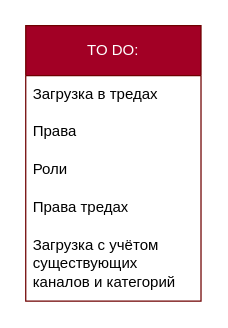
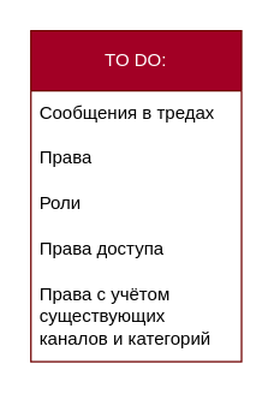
- <mxCell id="3" value="Загрузка в тредах" style="text;strokeColor=none;fillColor=none;align=left;verticalAlign=middle;spacingLeft=4;spacingRight=4;overflow=hidden;points=[[0,0.5],[1,0.5]];portConstraint=eastwest;rotatable=0;whiteSpace=wrap;html=1;" vertex="1" parent="2"><mxGeometry y="40" width="140" height="30" as="geometry" /></mxCell>
+ <mxCell id="3" value="Сообщения в тредах" style="text;strokeColor=none;fillColor=none;align=left;verticalAlign=middle;spacingLeft=4;spacingRight=4;overflow=hidden;points=[[0,0.5],[1,0.5]];portConstraint=eastwest;rotatable=0;whiteSpace=wrap;html=1;" vertex="1" parent="2"><mxGeometry y="40" width="140" height="30" as="geometry" /></mxCell>
- <mxCell id="6" value="Права тредах" style="text;strokeColor=none;fillColor=none;align=left;verticalAlign=middle;spacingLeft=4;spacingRight=4;overflow=hidden;points=[[0,0.5],[1,0.5]];portConstraint=eastwest;rotatable=0;whiteSpace=wrap;html=1;" vertex="1" parent="2"><mxGeometry y="130" width="140" height="30" as="geometry" /></mxCell>
+ <mxCell id="6" value="Права доступа" style="text;strokeColor=none;fillColor=none;align=left;verticalAlign=middle;spacingLeft=4;spacingRight=4;overflow=hidden;points=[[0,0.5],[1,0.5]];portConstraint=eastwest;rotatable=0;whiteSpace=wrap;html=1;" vertex="1" parent="2"><mxGeometry y="130" width="140" height="30" as="geometry" /></mxCell>
- <mxCell id="7" value="Загрузка с учётом существующих каналов и категорий" style="text;strokeColor=none;fillColor=none;align=left;verticalAlign=middle;spacingLeft=4;spacingRight=4;overflow=hidden;points=[[0,0.5],[1,0.5]];portConstraint=eastwest;rotatable=0;whiteSpace=wrap;html=1;" vertex="1" parent="2"><mxGeometry y="160" width="140" height="60" as="geometry" /></mxCell>
+ <mxCell id="7" value="Права с учётом существующих каналов и категорий" style="text;strokeColor=none;fillColor=none;align=left;verticalAlign=middle;spacingLeft=4;spacingRight=4;overflow=hidden;points=[[0,0.5],[1,0.5]];portConstraint=eastwest;rotatable=0;whiteSpace=wrap;html=1;" vertex="1" parent="2"><mxGeometry y="160" width="140" height="60" as="geometry" /></mxCell>
